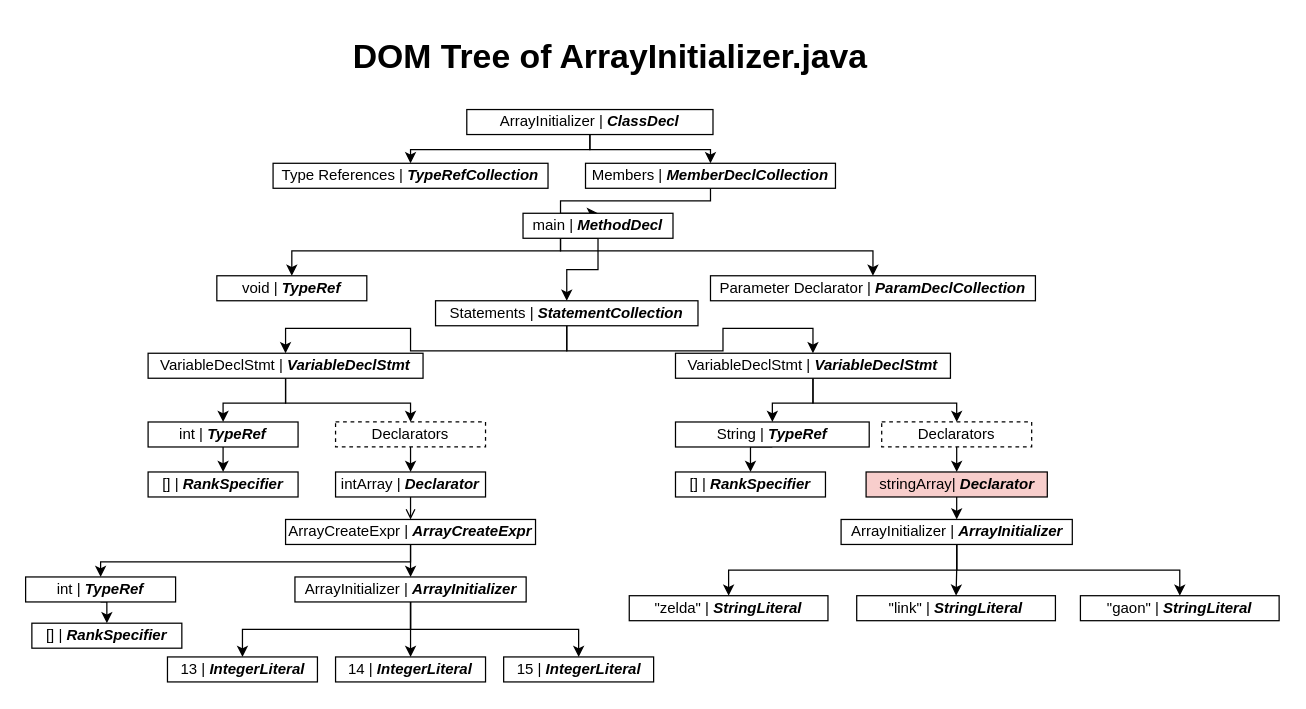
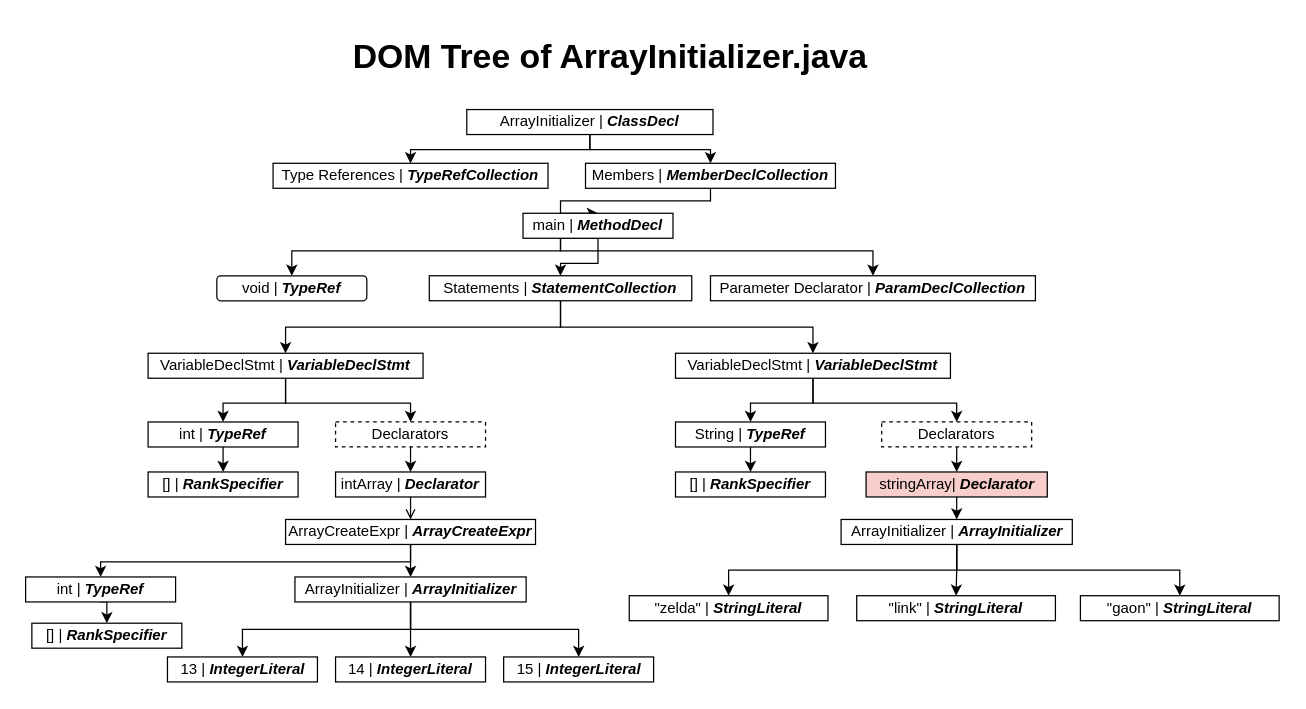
- <mxCell id="7" value="void | &lt;b&gt;&lt;i&gt;TypeRef&lt;/i&gt;&lt;/b&gt;" style="rounded=0;whiteSpace=wrap;html=1;" vertex="1" parent="1"><mxGeometry x="173" y="220" width="120" height="20" as="geometry" /></mxCell>
+ <mxCell id="7" value="void | &lt;b&gt;&lt;i&gt;TypeRef&lt;/i&gt;&lt;/b&gt;" style="whiteSpace=wrap;html=1;rounded=1;" vertex="1" parent="1"><mxGeometry x="173" y="220" width="120" height="20" as="geometry" /></mxCell>
- <mxCell id="11" value="Statements | &lt;b&gt;&lt;i&gt;StatementCollection&lt;/i&gt;&lt;/b&gt;" style="rounded=0;whiteSpace=wrap;html=1;" vertex="1" parent="1"><mxGeometry x="348" y="240" width="210" height="20" as="geometry" /></mxCell>
+ <mxCell id="11" value="Statements | &lt;b&gt;&lt;i&gt;StatementCollection&lt;/i&gt;&lt;/b&gt;" style="rounded=0;whiteSpace=wrap;html=1;" vertex="1" parent="1"><mxGeometry x="343" y="220" width="210" height="20" as="geometry" /></mxCell>
- <mxCell id="46" value="String | &lt;b&gt;&lt;i&gt;TypeRef&lt;/i&gt;&lt;/b&gt;" style="rounded=0;whiteSpace=wrap;html=1;" vertex="1" parent="1"><mxGeometry x="540" y="337" width="155" height="20" as="geometry" /></mxCell>
+ <mxCell id="46" value="String | &lt;b&gt;&lt;i&gt;TypeRef&lt;/i&gt;&lt;/b&gt;" style="rounded=0;whiteSpace=wrap;html=1;" vertex="1" parent="1"><mxGeometry x="540" y="337" width="120" height="20" as="geometry" /></mxCell>
